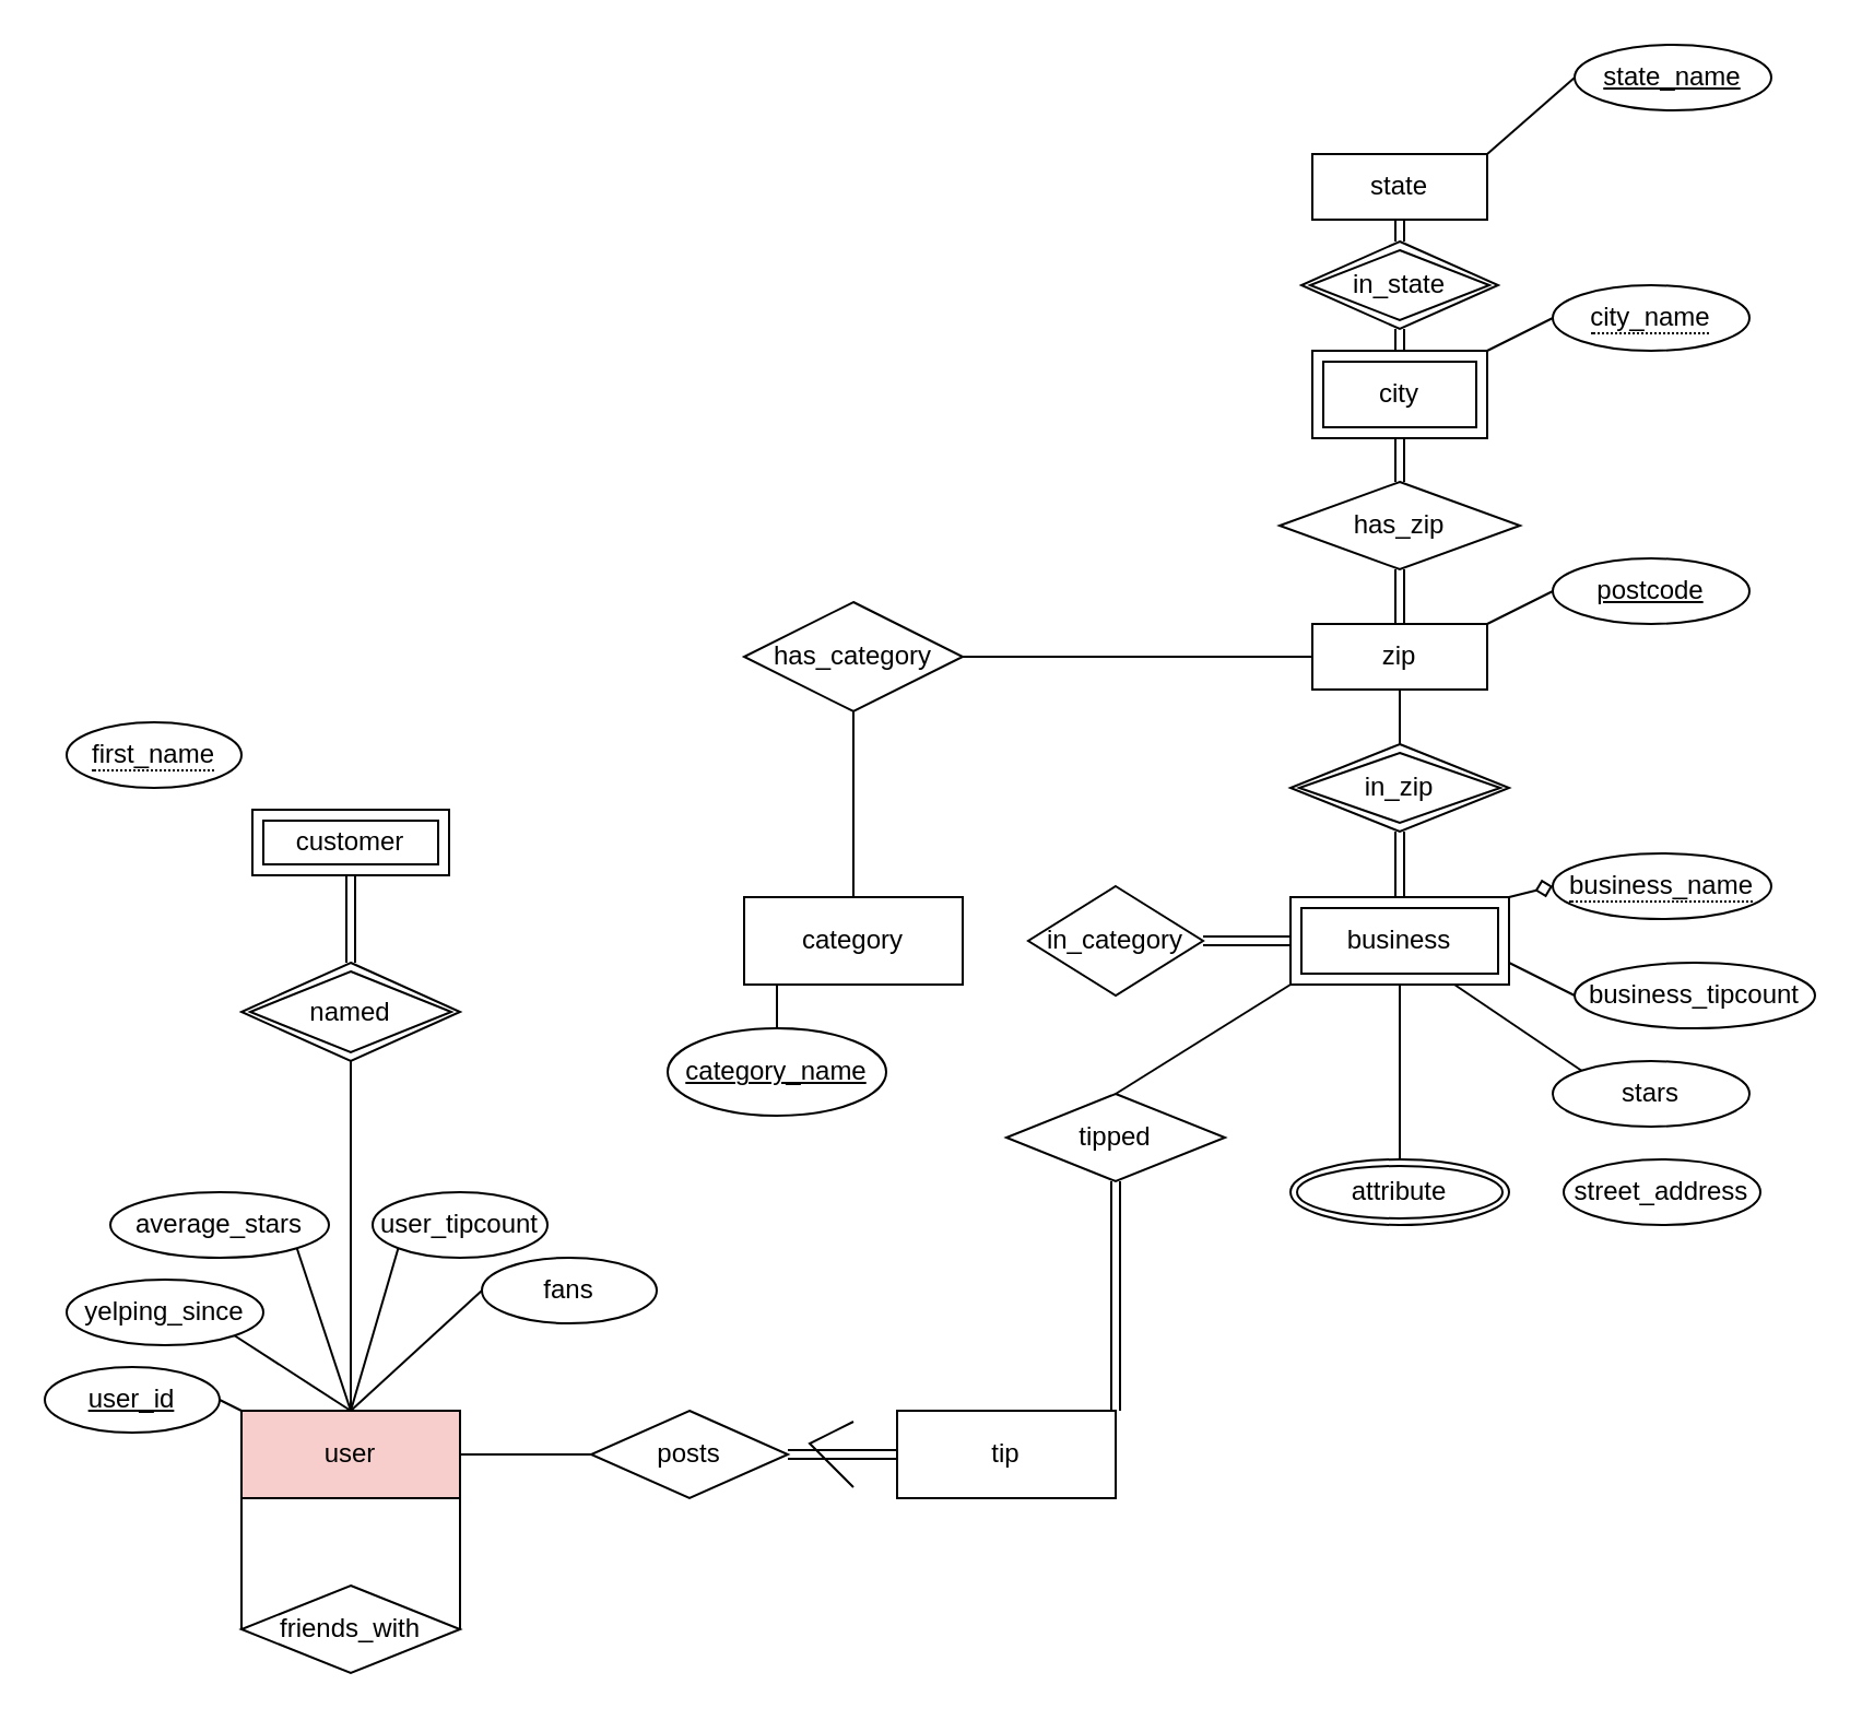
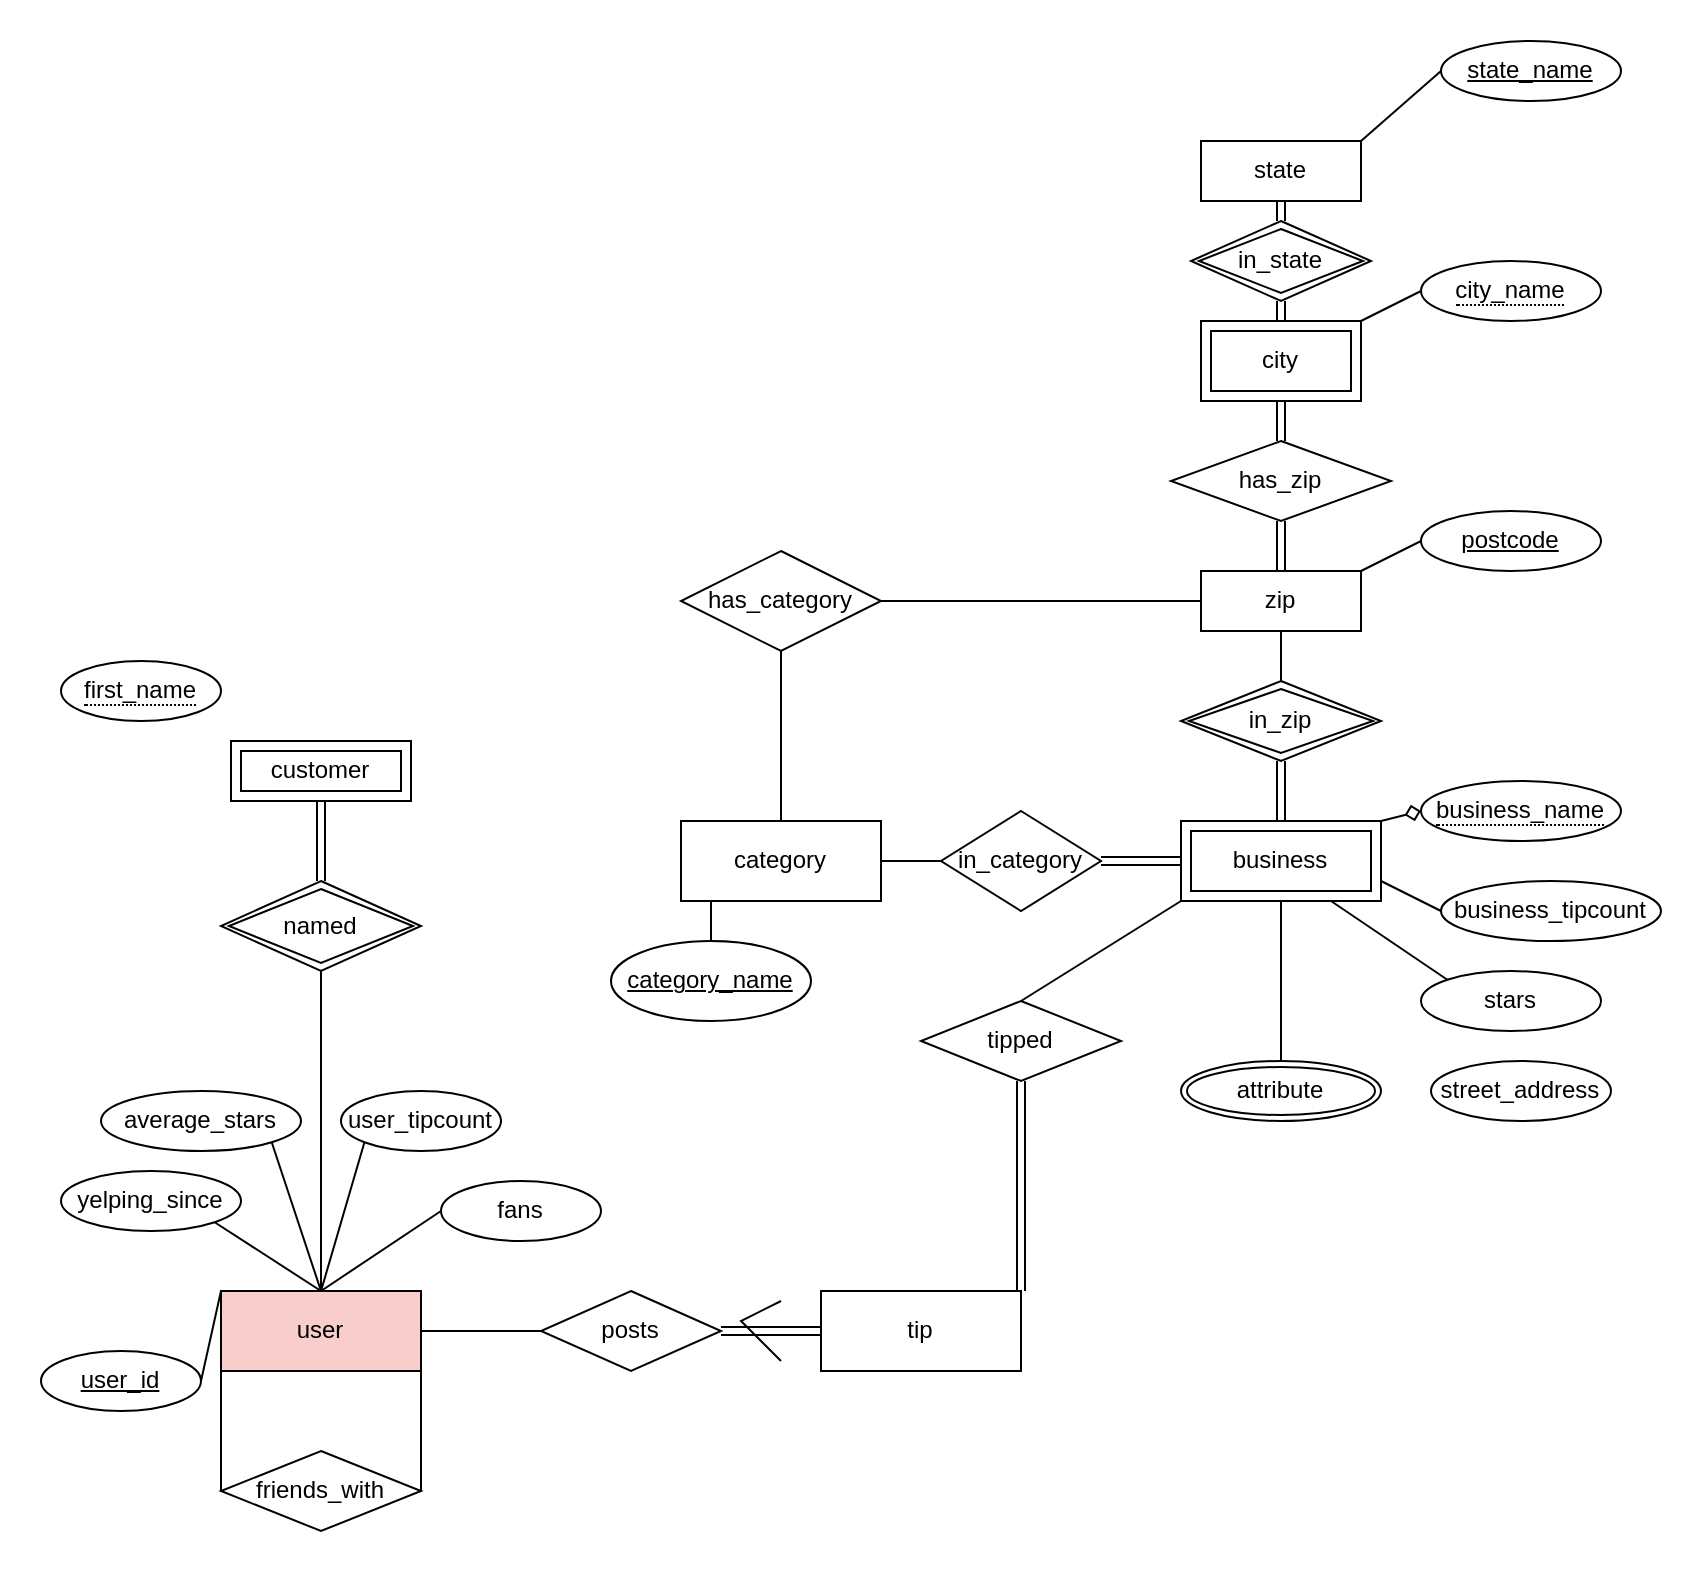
+ <mxCell id="13" value="" style="edgeStyle=none;rounded=0;orthogonalLoop=1;jettySize=auto;html=1;startArrow=none;startFill=0;endArrow=none;endFill=0;" parent="1" source="15" target="12" edge="1"><mxGeometry relative="1" as="geometry" /></mxCell>
- <mxCell id="51" value="fans" style="ellipse;whiteSpace=wrap;html=1;align=center;" parent="1" vertex="1"><mxGeometry x="220" y="575" width="80" height="30" as="geometry" /></mxCell>
+ <mxCell id="51" value="fans" style="ellipse;whiteSpace=wrap;html=1;align=center;" parent="1" vertex="1"><mxGeometry x="220" y="590" width="80" height="30" as="geometry" /></mxCell>
- <mxCell id="43" value="user_id" style="ellipse;whiteSpace=wrap;html=1;align=center;fontStyle=4;" parent="1" vertex="1"><mxGeometry x="20" y="625" width="80" height="30" as="geometry" /></mxCell>
+ <mxCell id="43" value="user_id" style="ellipse;whiteSpace=wrap;html=1;align=center;fontStyle=4;" parent="1" vertex="1"><mxGeometry x="20" y="675" width="80" height="30" as="geometry" /></mxCell>
